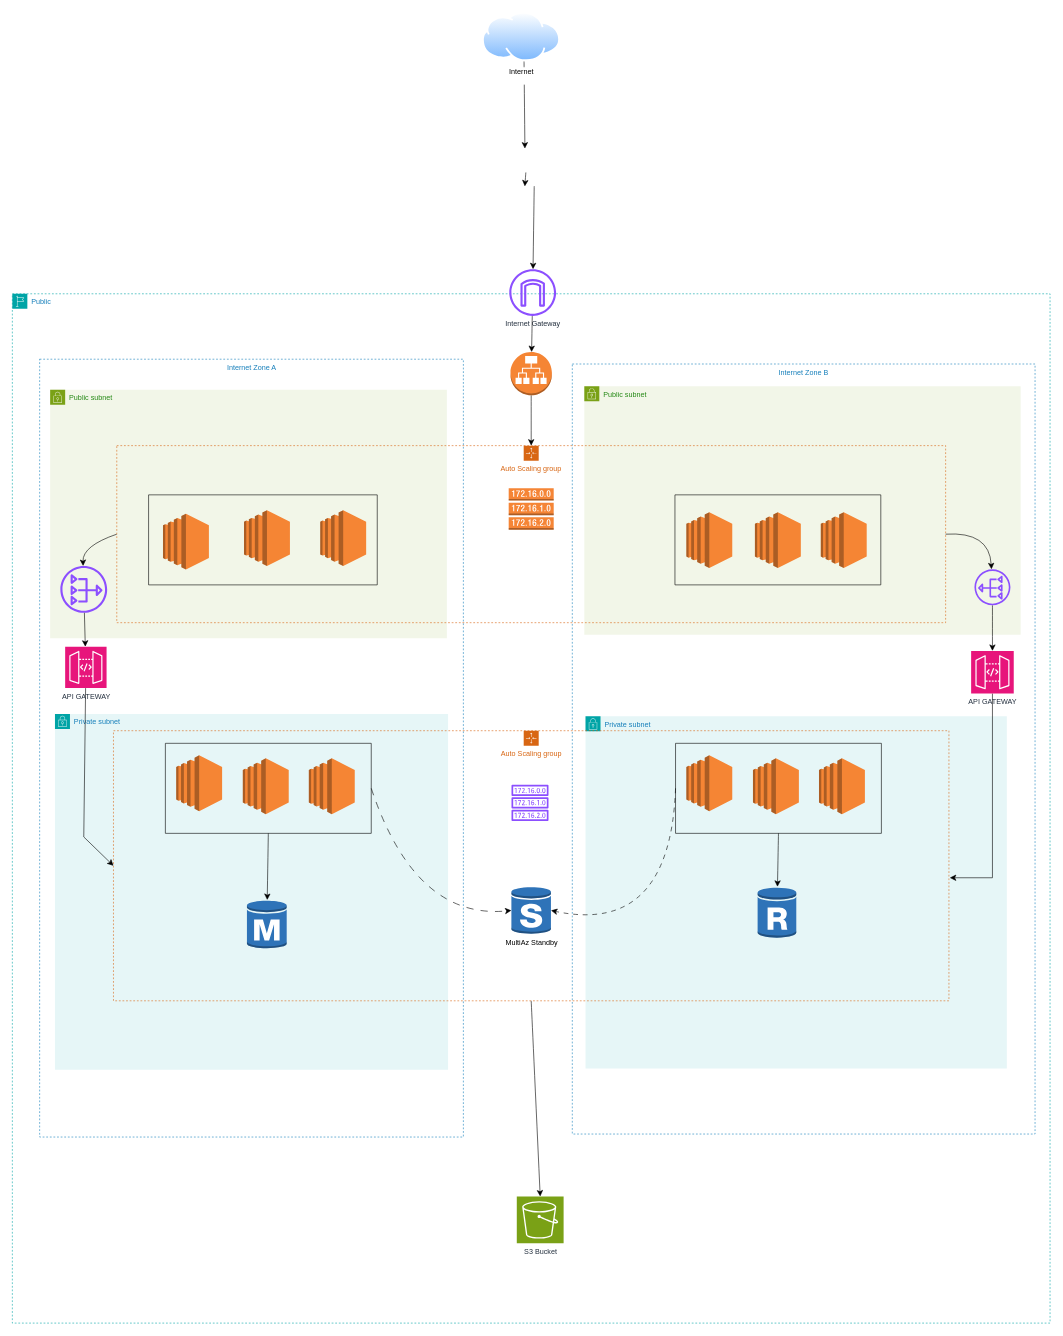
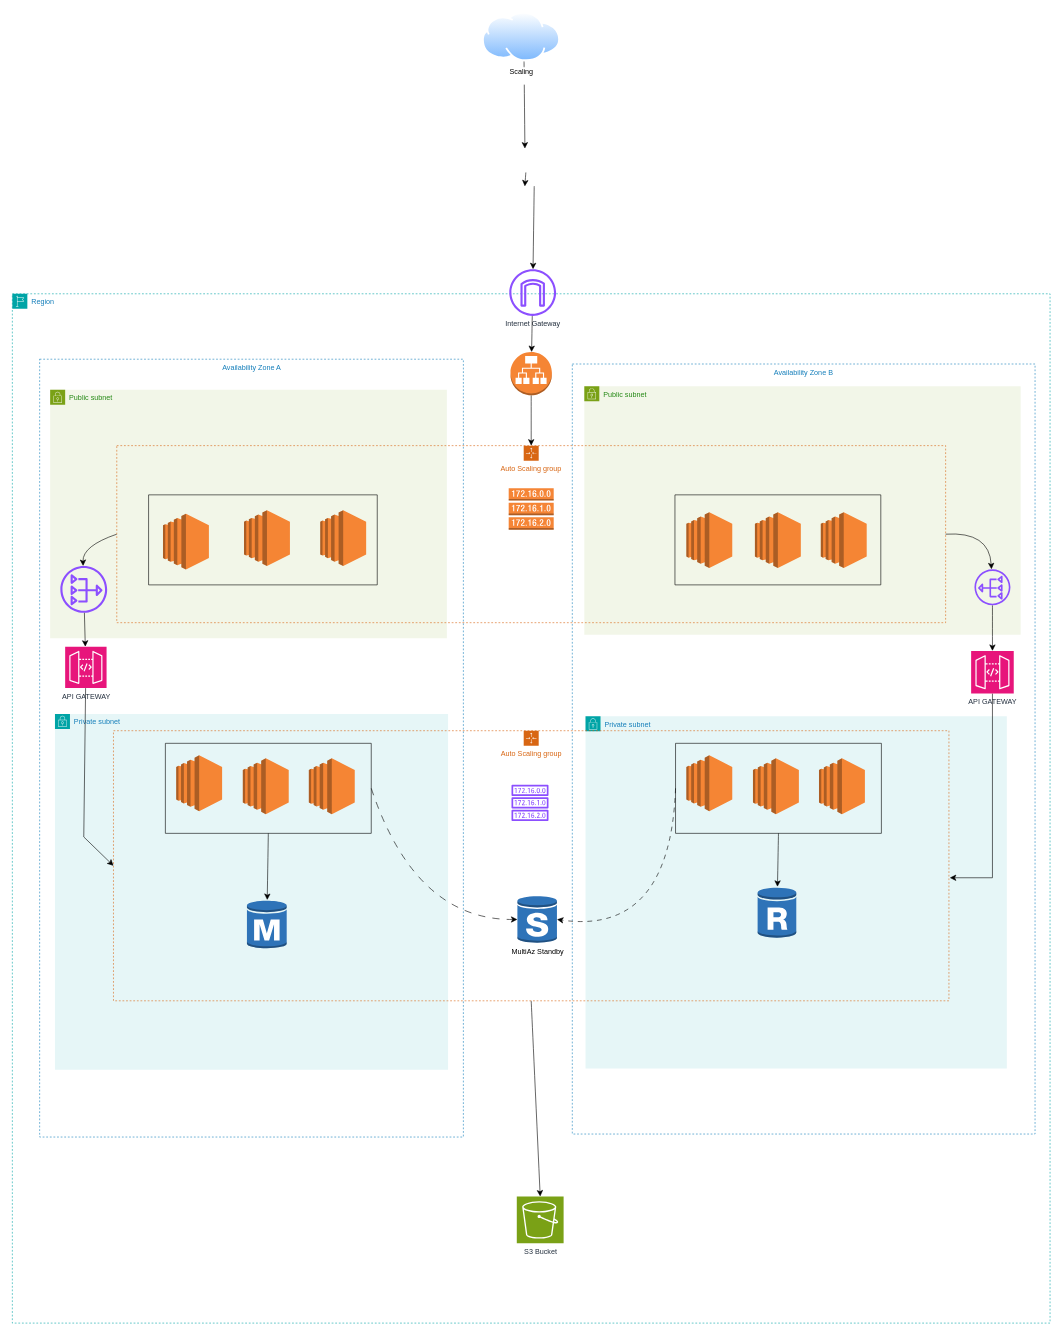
- <mxCell id="39" value="Internet&lt;div&gt;&lt;br&gt;&lt;/div&gt;" style="image;aspect=fixed;perimeter=ellipsePerimeter;html=1;align=center;shadow=0;dashed=0;spacingTop=3;image=img/lib/active_directory/internet_cloud.svg;" vertex="1" parent="1"><mxGeometry x="803" y="20" width="130" height="81.9" as="geometry" /></mxCell>
+ <mxCell id="39" value="Scaling&lt;div&gt;&lt;br&gt;&lt;/div&gt;" style="image;aspect=fixed;perimeter=ellipsePerimeter;html=1;align=center;shadow=0;dashed=0;spacingTop=3;image=img/lib/active_directory/internet_cloud.svg;" vertex="1" parent="1"><mxGeometry x="803" y="20" width="130" height="81.9" as="geometry" /></mxCell>
- <mxCell id="2" value="Public" style="points=[[0,0],[0.25,0],[0.5,0],[0.75,0],[1,0],[1,0.25],[1,0.5],[1,0.75],[1,1],[0.75,1],[0.5,1],[0.25,1],[0,1],[0,0.75],[0,0.5],[0,0.25]];outlineConnect=0;gradientColor=none;html=1;whiteSpace=wrap;fontSize=12;fontStyle=0;container=1;pointerEvents=0;collapsible=0;recursiveResize=0;shape=mxgraph.aws4.group;grIcon=mxgraph.aws4.group_region;strokeColor=#00A4A6;fillColor=none;verticalAlign=top;align=left;spacingLeft=30;fontColor=#147EBA;dashed=1;" vertex="1" parent="1"><mxGeometry x="20" y="489" width="1729" height="1715" as="geometry" /></mxCell>
+ <mxCell id="2" value="Region" style="points=[[0,0],[0.25,0],[0.5,0],[0.75,0],[1,0],[1,0.25],[1,0.5],[1,0.75],[1,1],[0.75,1],[0.5,1],[0.25,1],[0,1],[0,0.75],[0,0.5],[0,0.25]];outlineConnect=0;gradientColor=none;html=1;whiteSpace=wrap;fontSize=12;fontStyle=0;container=1;pointerEvents=0;collapsible=0;recursiveResize=0;shape=mxgraph.aws4.group;grIcon=mxgraph.aws4.group_region;strokeColor=#00A4A6;fillColor=none;verticalAlign=top;align=left;spacingLeft=30;fontColor=#147EBA;dashed=1;" vertex="1" parent="1"><mxGeometry x="20" y="489" width="1729" height="1715" as="geometry" /></mxCell>
- <mxCell id="3" value="Internet Zone A" style="fillColor=none;strokeColor=#147EBA;dashed=1;verticalAlign=top;fontStyle=0;fontColor=#147EBA;whiteSpace=wrap;html=1;" vertex="1" parent="2"><mxGeometry x="45.5" y="109" width="706" height="1296" as="geometry" /></mxCell>
+ <mxCell id="3" value="Availability Zone A" style="fillColor=none;strokeColor=#147EBA;dashed=1;verticalAlign=top;fontStyle=0;fontColor=#147EBA;whiteSpace=wrap;html=1;" vertex="1" parent="2"><mxGeometry x="45.5" y="109" width="706" height="1296" as="geometry" /></mxCell>
- <mxCell id="4" value="Internet Zone B" style="fillColor=none;strokeColor=#147EBA;dashed=1;verticalAlign=top;fontStyle=0;fontColor=#147EBA;whiteSpace=wrap;html=1;" vertex="1" parent="2"><mxGeometry x="933" y="117" width="771" height="1283" as="geometry" /></mxCell>
+ <mxCell id="4" value="Availability Zone B" style="fillColor=none;strokeColor=#147EBA;dashed=1;verticalAlign=top;fontStyle=0;fontColor=#147EBA;whiteSpace=wrap;html=1;" vertex="1" parent="2"><mxGeometry x="933" y="117" width="771" height="1283" as="geometry" /></mxCell>
- <mxCell id="26" value="MultiAz Standby&lt;div&gt;&lt;br&gt;&lt;/div&gt;" style="outlineConnect=0;dashed=0;verticalLabelPosition=bottom;verticalAlign=top;align=center;html=1;shape=mxgraph.aws3.rds_db_instance_standby_multi_az;fillColor=#2E73B8;gradientColor=none;" vertex="1" parent="24"><mxGeometry x="663" y="260" width="66" height="79" as="geometry" /></mxCell>
+ <mxCell id="26" value="MultiAz Standby&lt;div&gt;&lt;br&gt;&lt;/div&gt;" style="outlineConnect=0;dashed=0;verticalLabelPosition=bottom;verticalAlign=top;align=center;html=1;shape=mxgraph.aws3.rds_db_instance_standby_multi_az;fillColor=#2E73B8;gradientColor=none;" vertex="1" parent="24"><mxGeometry x="673" y="275" width="66" height="79" as="geometry" /></mxCell>
